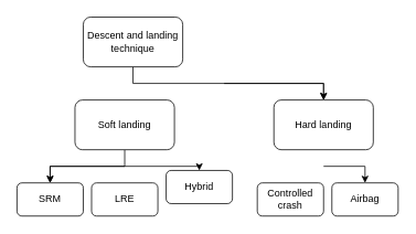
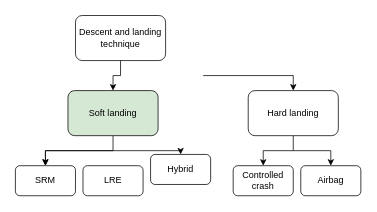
- <mxCell id="2" style="edgeStyle=orthogonalEdgeStyle;rounded=0;orthogonalLoop=1;jettySize=auto;html=1;exitX=0.5;exitY=1;exitDx=0;exitDy=0;" edge="1" parent="1" source="3" target="7"><mxGeometry relative="1" as="geometry" /></mxCell>
+ <mxCell id="2" style="edgeStyle=orthogonalEdgeStyle;rounded=0;orthogonalLoop=1;jettySize=auto;html=1;exitX=0.5;exitY=1;exitDx=0;exitDy=0;entryX=0.5;entryY=0;entryDx=0;entryDy=0;" edge="1" parent="1" source="3" target="5"><mxGeometry relative="1" as="geometry" /></mxCell>
- <mxCell id="5" value="Soft landing" style="rounded=1;whiteSpace=wrap;html=1;" vertex="1" parent="1"><mxGeometry x="90" y="120" width="120" height="60" as="geometry" /></mxCell>
+ <mxCell id="5" value="Soft landing" style="rounded=1;whiteSpace=wrap;html=1;fillColor=#d5e8d4;" vertex="1" parent="1"><mxGeometry x="90" y="120" width="120" height="60" as="geometry" /></mxCell>
+ <mxCell id="6" value="" style="edgeStyle=orthogonalEdgeStyle;rounded=0;orthogonalLoop=1;jettySize=auto;html=1;" edge="1" parent="1" source="7" target="14"><mxGeometry relative="1" as="geometry"><Array as="points"><mxPoint x="390" y="200" /><mxPoint x="350" y="200" /></Array></mxGeometry></mxCell>
